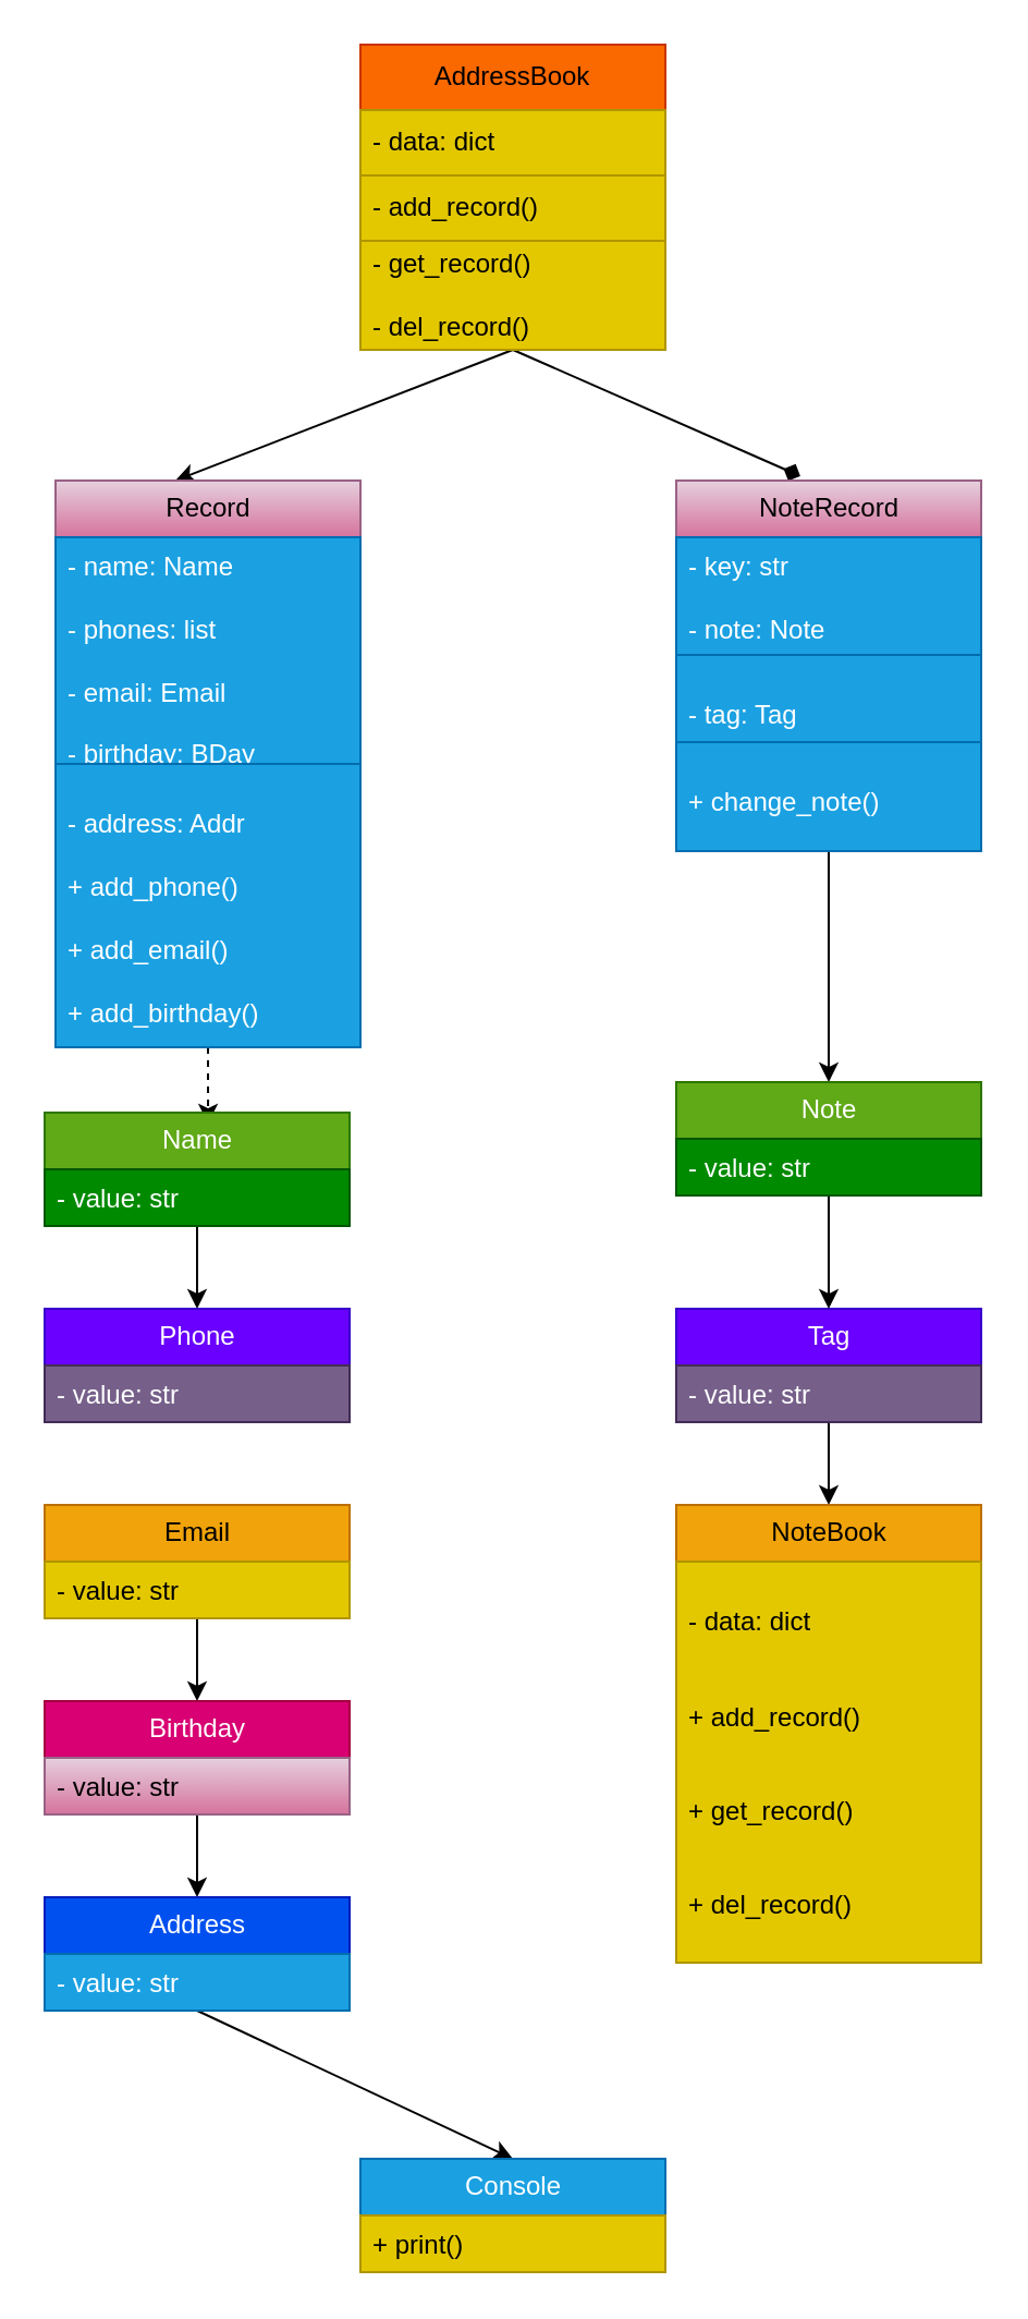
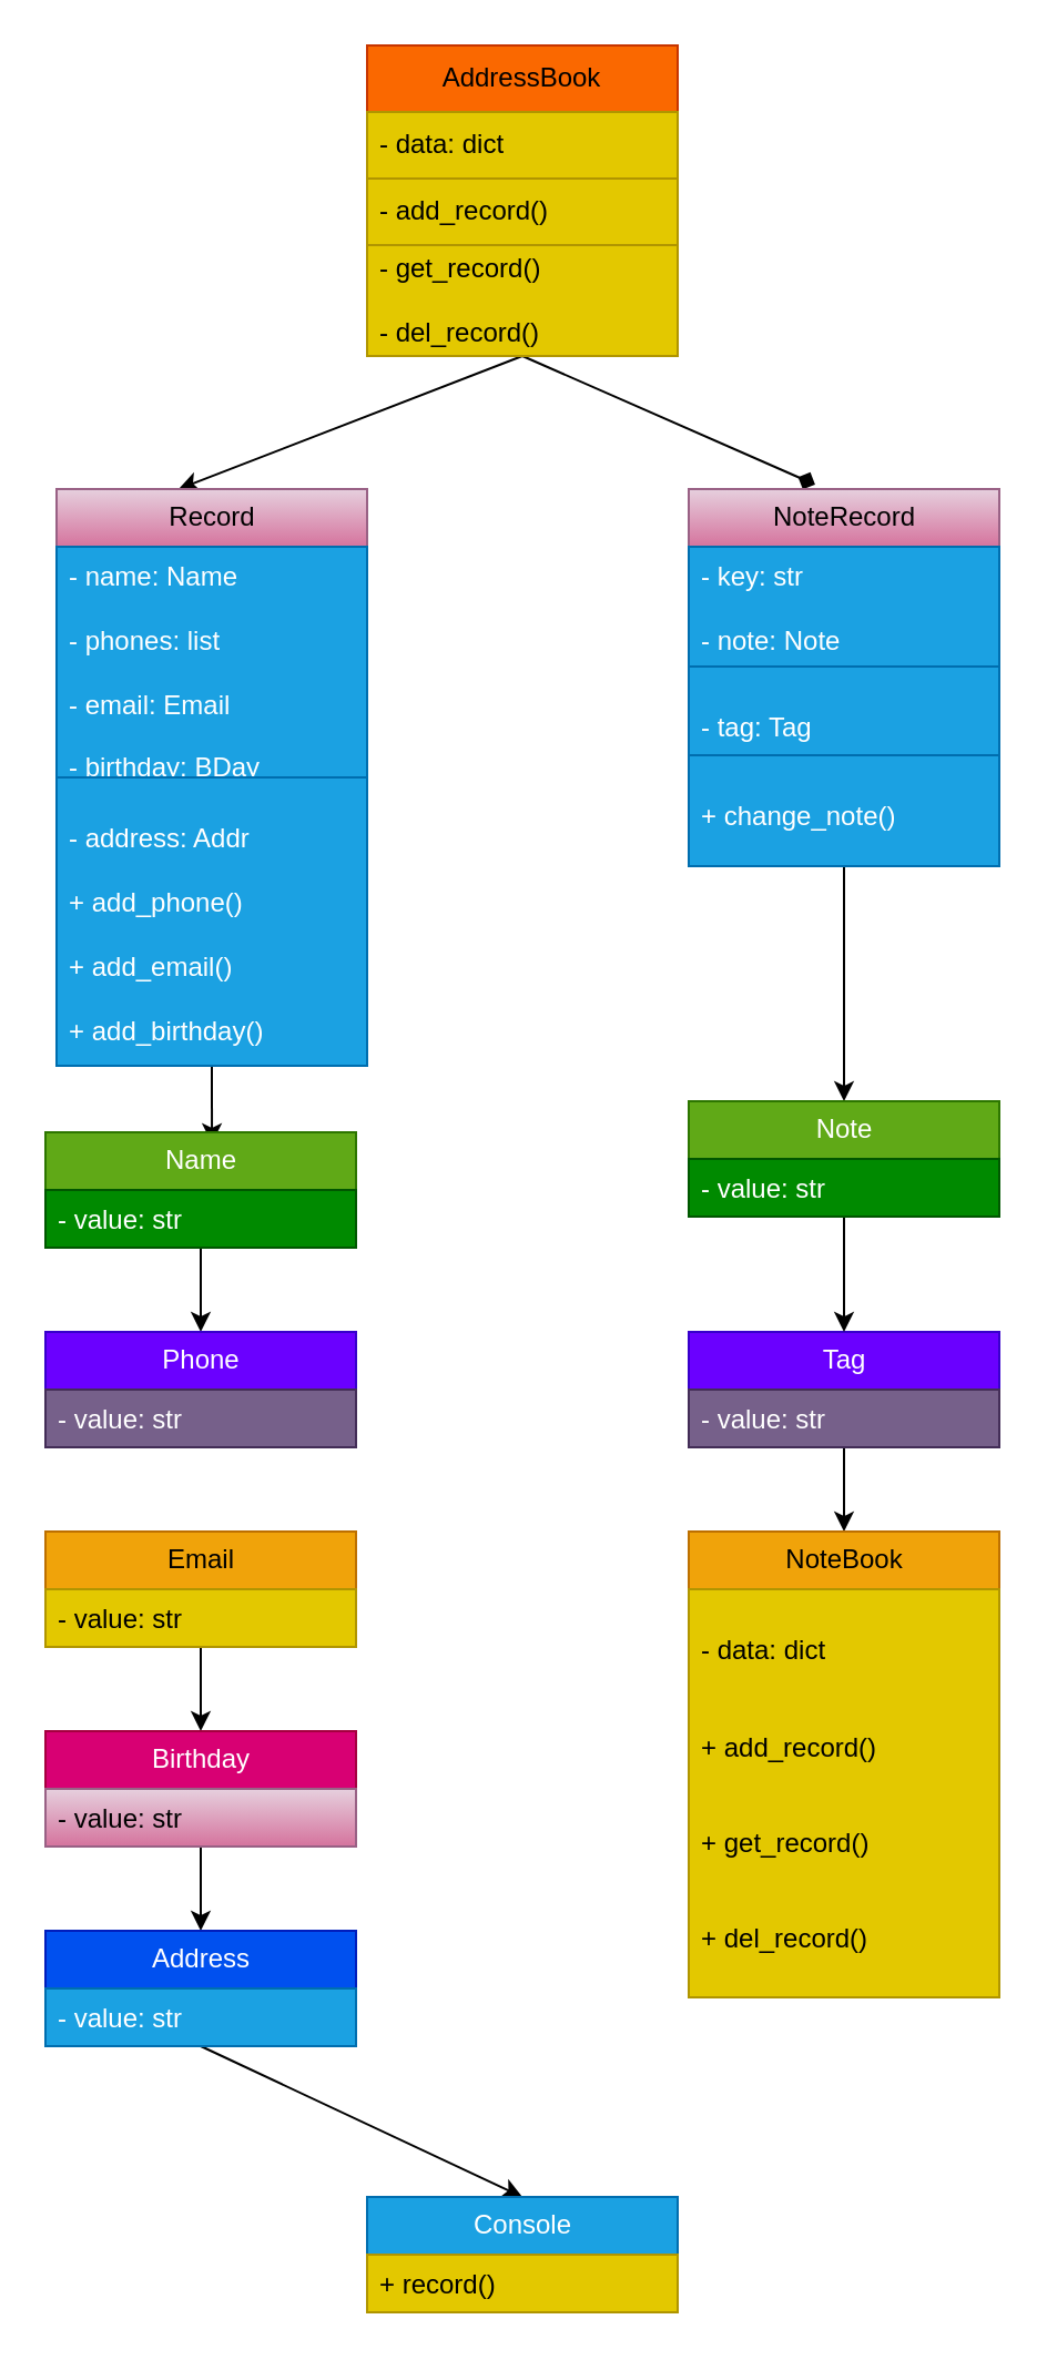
- <mxCell id="8" style="edgeStyle=none;html=1;exitX=0.5;exitY=1;exitDx=0;exitDy=0;entryX=0.536;entryY=0.096;entryDx=0;entryDy=0;entryPerimeter=0;dashed=1;" parent="1" source="9" target="13" edge="1"><mxGeometry relative="1" as="geometry" /></mxCell>
+ <mxCell id="8" style="edgeStyle=none;html=1;exitX=0.5;exitY=1;exitDx=0;exitDy=0;entryX=0.536;entryY=0.096;entryDx=0;entryDy=0;entryPerimeter=0;" parent="1" source="9" target="13" edge="1"><mxGeometry relative="1" as="geometry" /></mxCell>
- <mxCell id="40" value="+ print()" style="text;strokeColor=#B09500;fillColor=#e3c800;align=left;verticalAlign=top;spacingLeft=4;spacingRight=4;overflow=hidden;rotatable=0;points=[[0,0.5],[1,0.5]];portConstraint=eastwest;whiteSpace=wrap;html=1;fontColor=#000000;" parent="39" vertex="1"><mxGeometry y="26" width="140" height="26" as="geometry" /></mxCell>
+ <mxCell id="40" value="+ record()" style="text;strokeColor=#B09500;fillColor=#e3c800;align=left;verticalAlign=top;spacingLeft=4;spacingRight=4;overflow=hidden;rotatable=0;points=[[0,0.5],[1,0.5]];portConstraint=eastwest;whiteSpace=wrap;html=1;fontColor=#000000;" parent="39" vertex="1"><mxGeometry y="26" width="140" height="26" as="geometry" /></mxCell>
